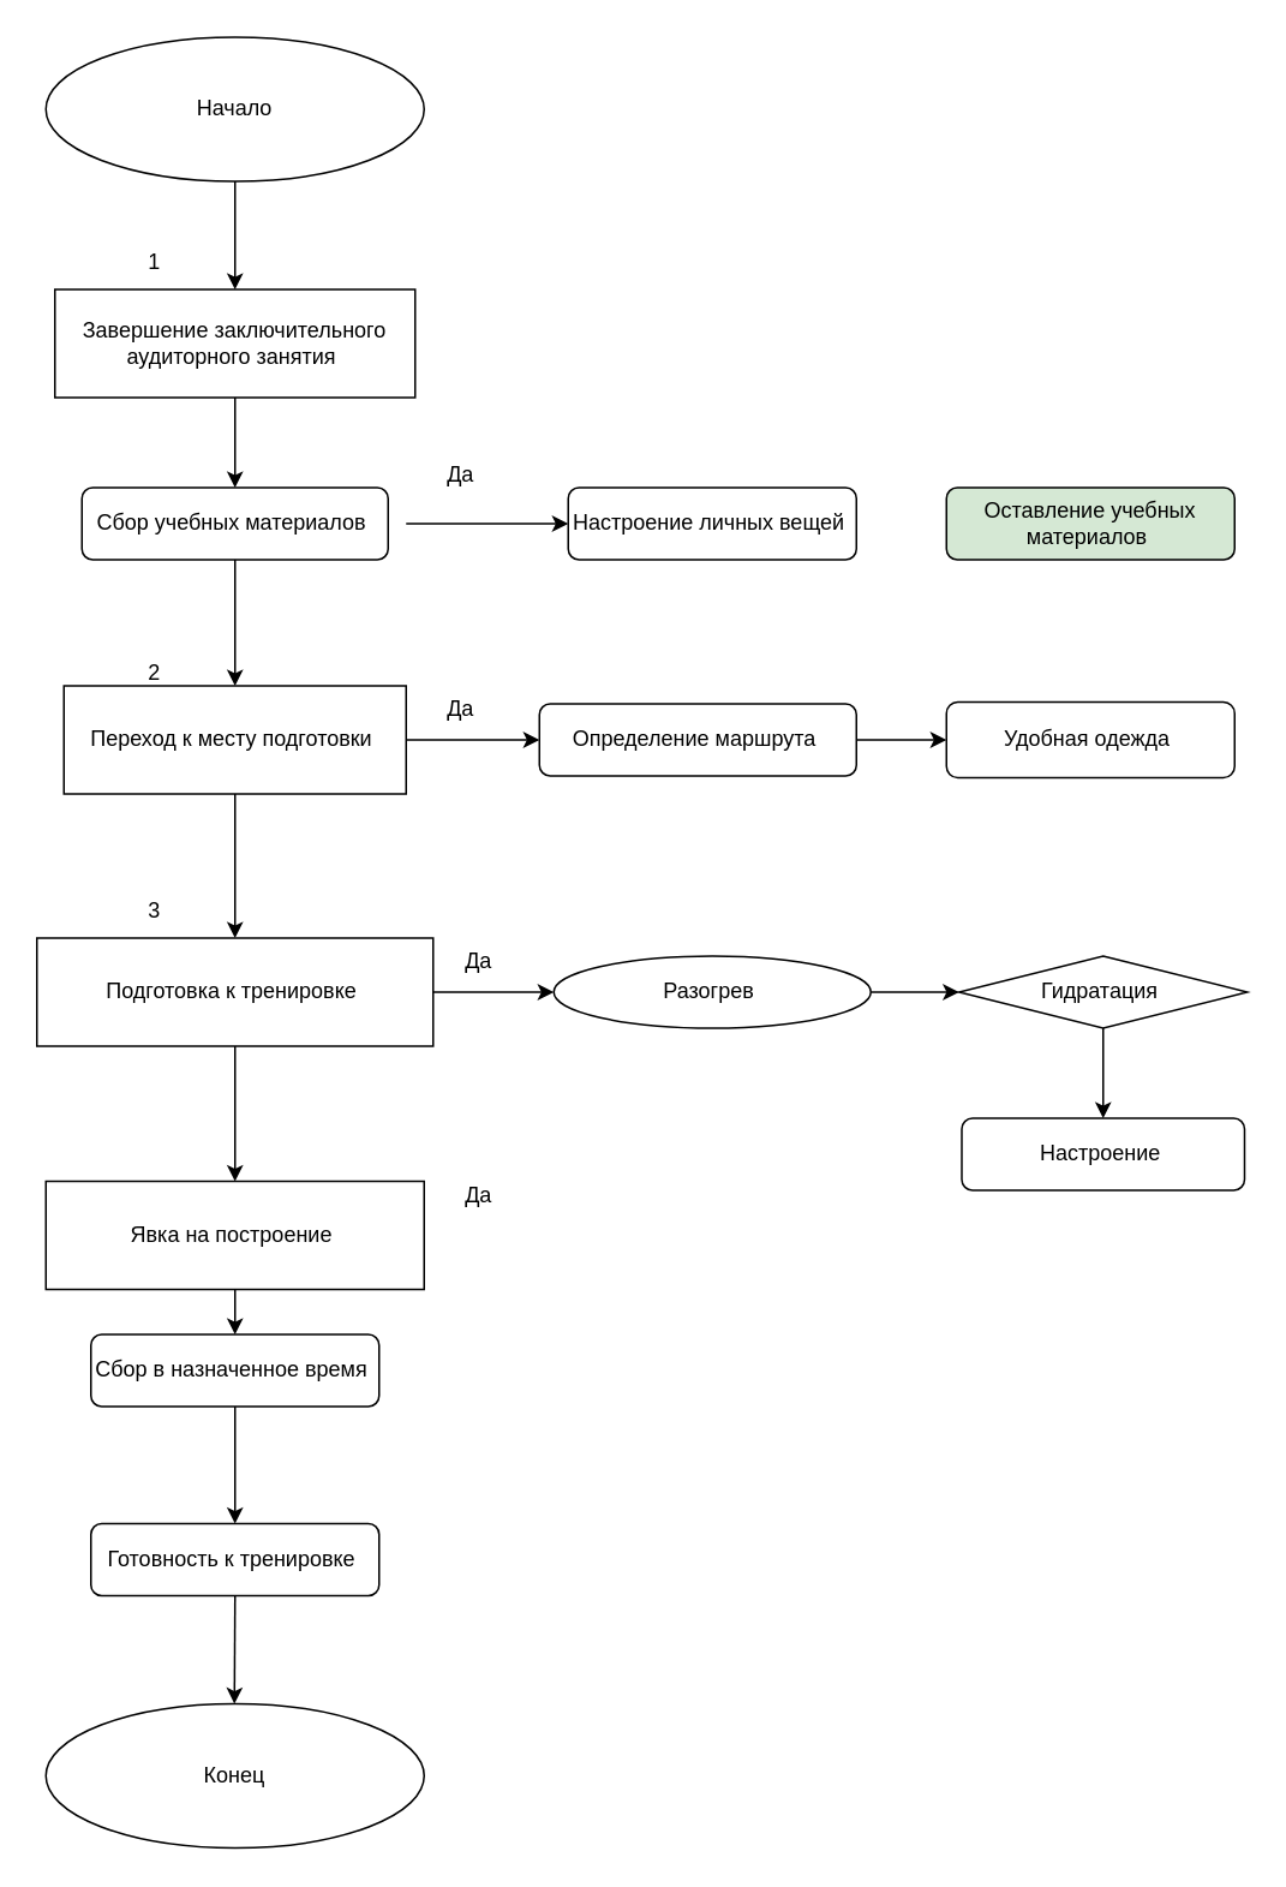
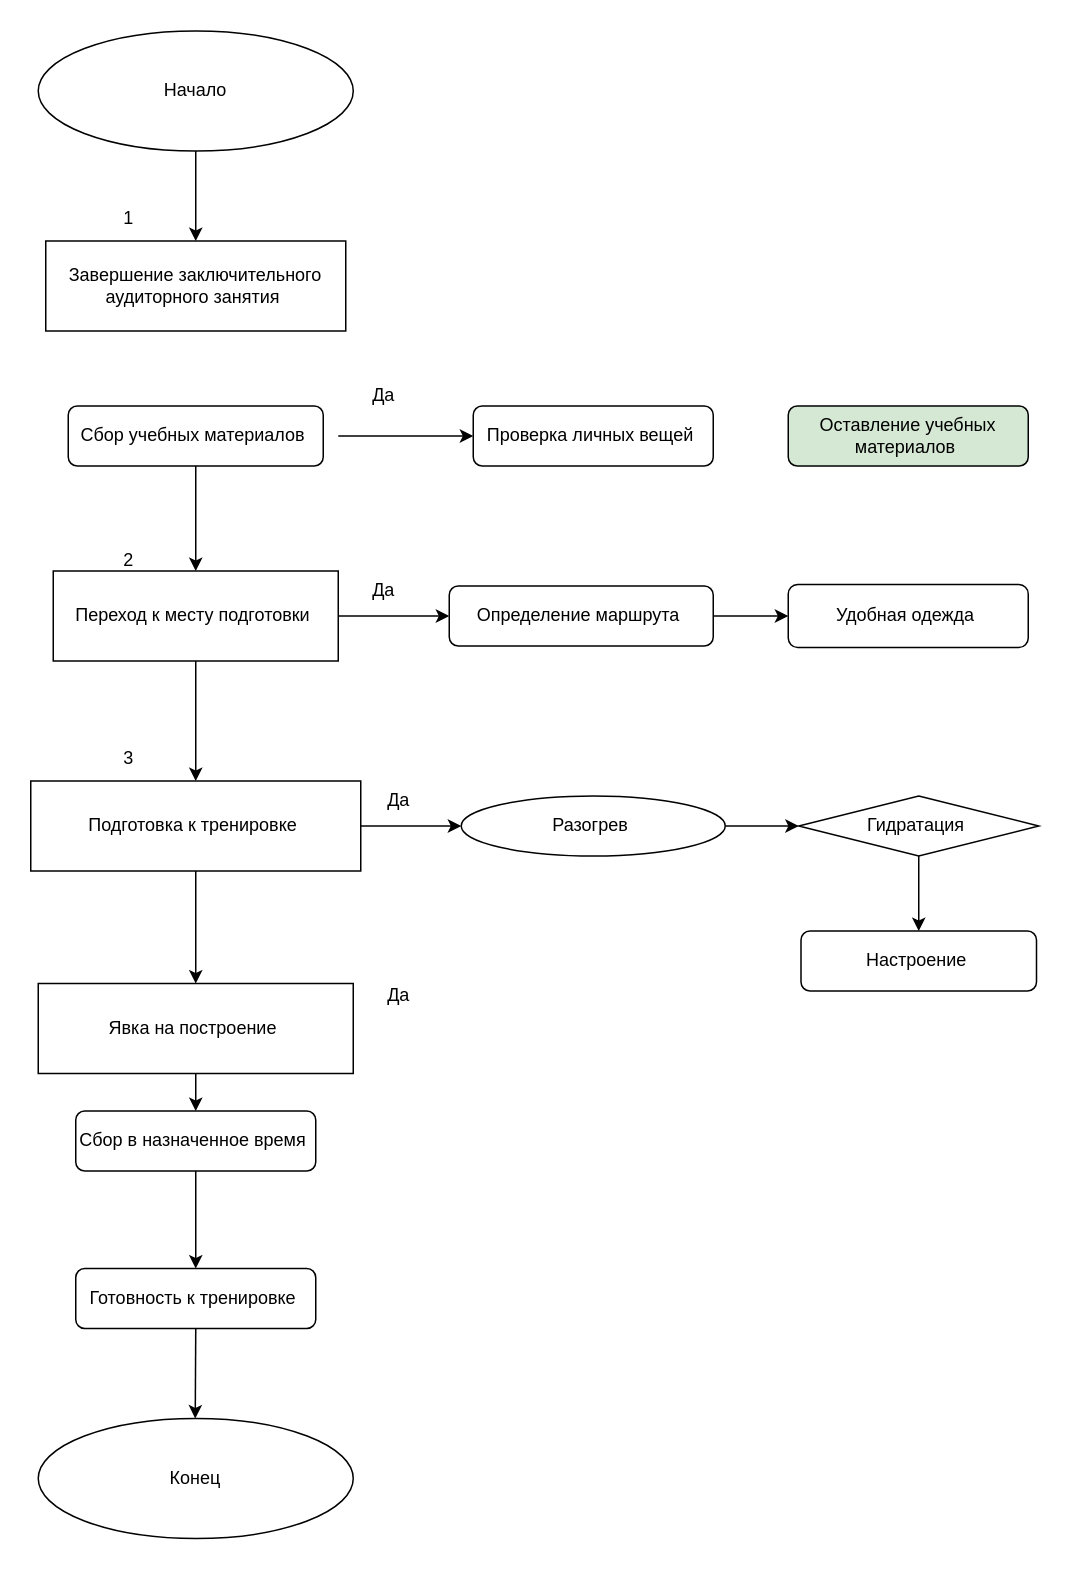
- <mxCell id="2" style="edgeStyle=orthogonalEdgeStyle;rounded=0;orthogonalLoop=1;jettySize=auto;html=1;entryX=0.5;entryY=0;entryDx=0;entryDy=0;" parent="1" source="3" target="7" edge="1"><mxGeometry relative="1" as="geometry" /></mxCell>
- <mxCell id="8" value="Настроение личных вещей&amp;nbsp;" style="rounded=1;whiteSpace=wrap;html=1;" parent="1" vertex="1"><mxGeometry x="315" y="270" width="160" height="40" as="geometry" /></mxCell>
+ <mxCell id="8" value="Проверка личных вещей&amp;nbsp;" style="rounded=1;whiteSpace=wrap;html=1;" parent="1" vertex="1"><mxGeometry x="315" y="270" width="160" height="40" as="geometry" /></mxCell>
